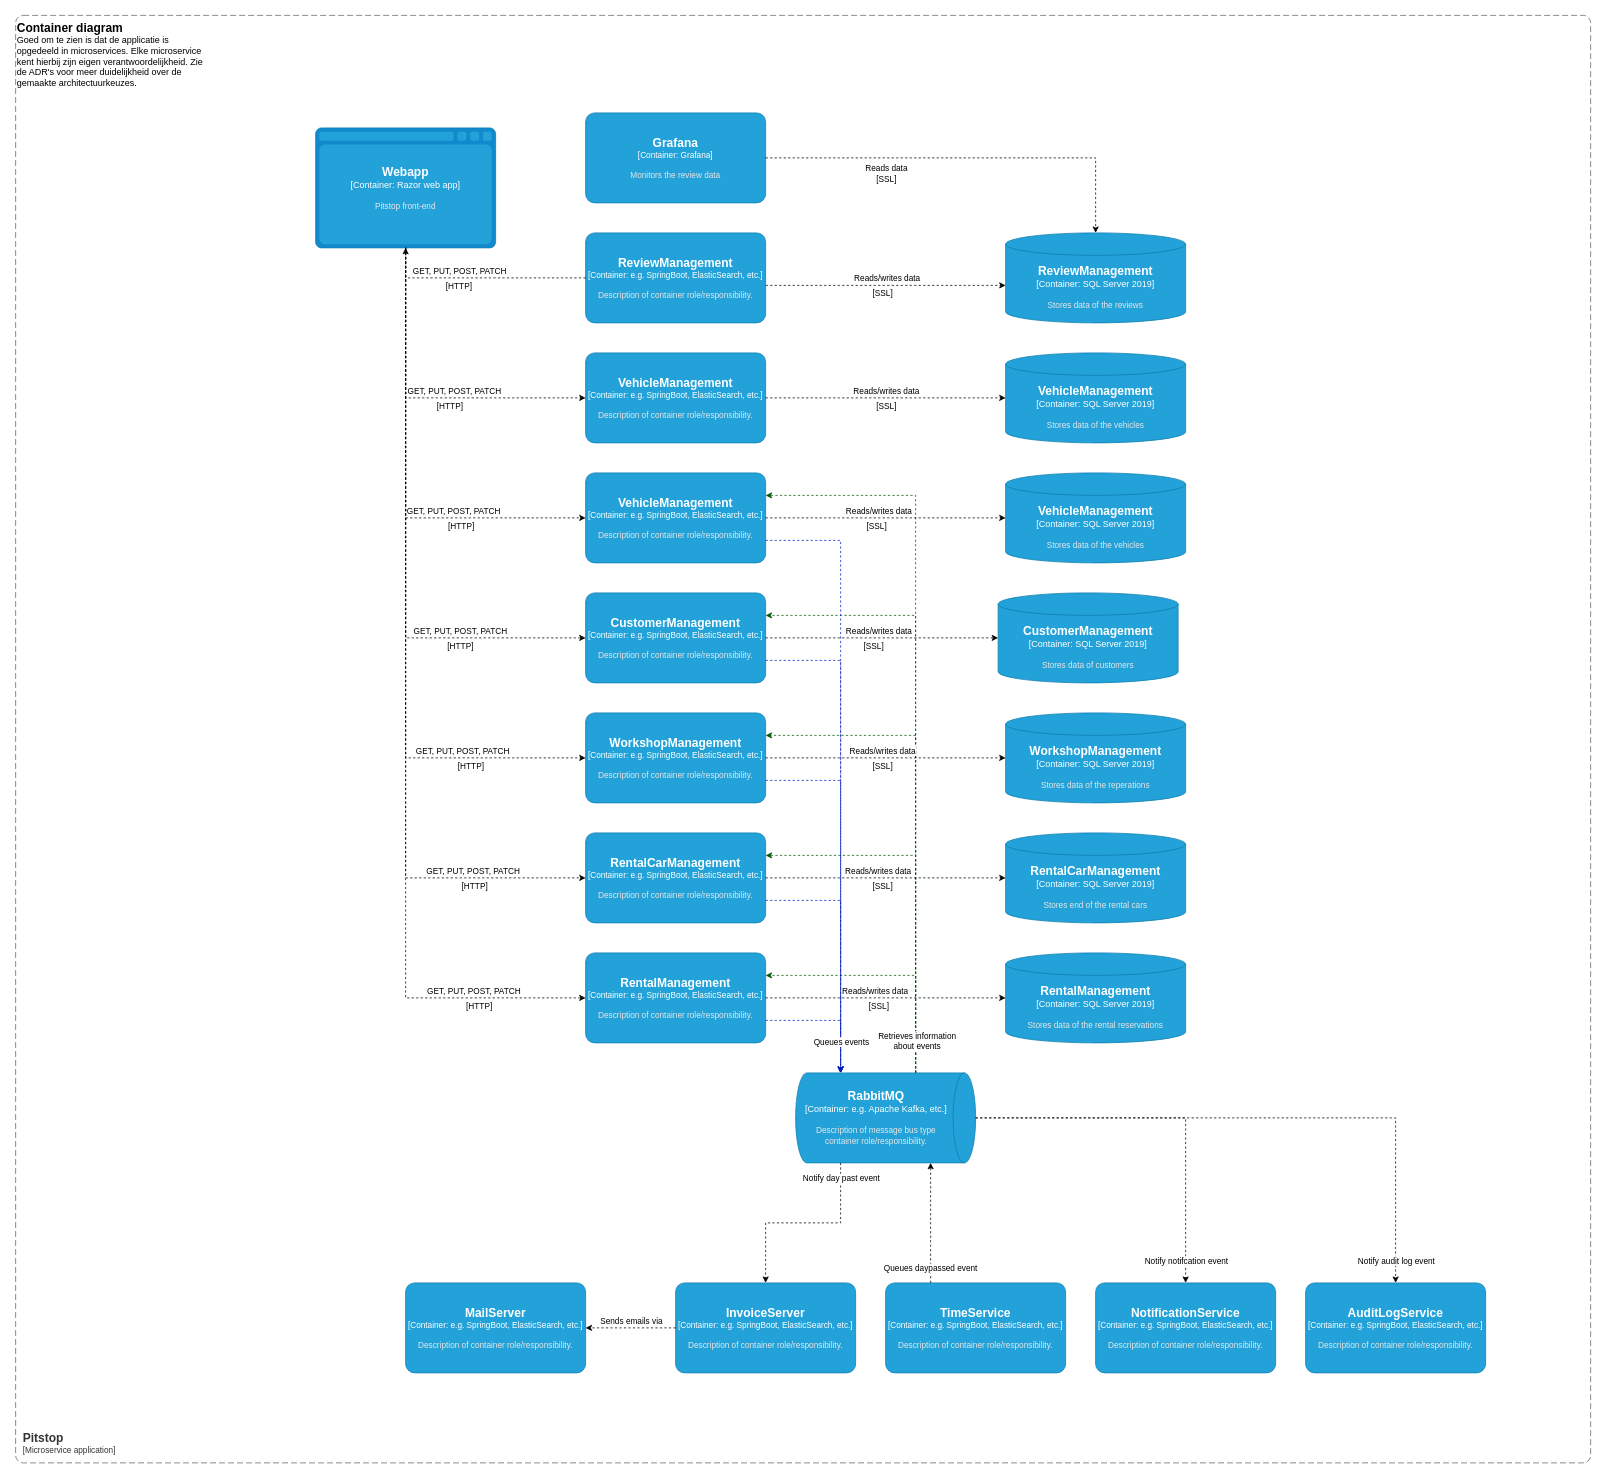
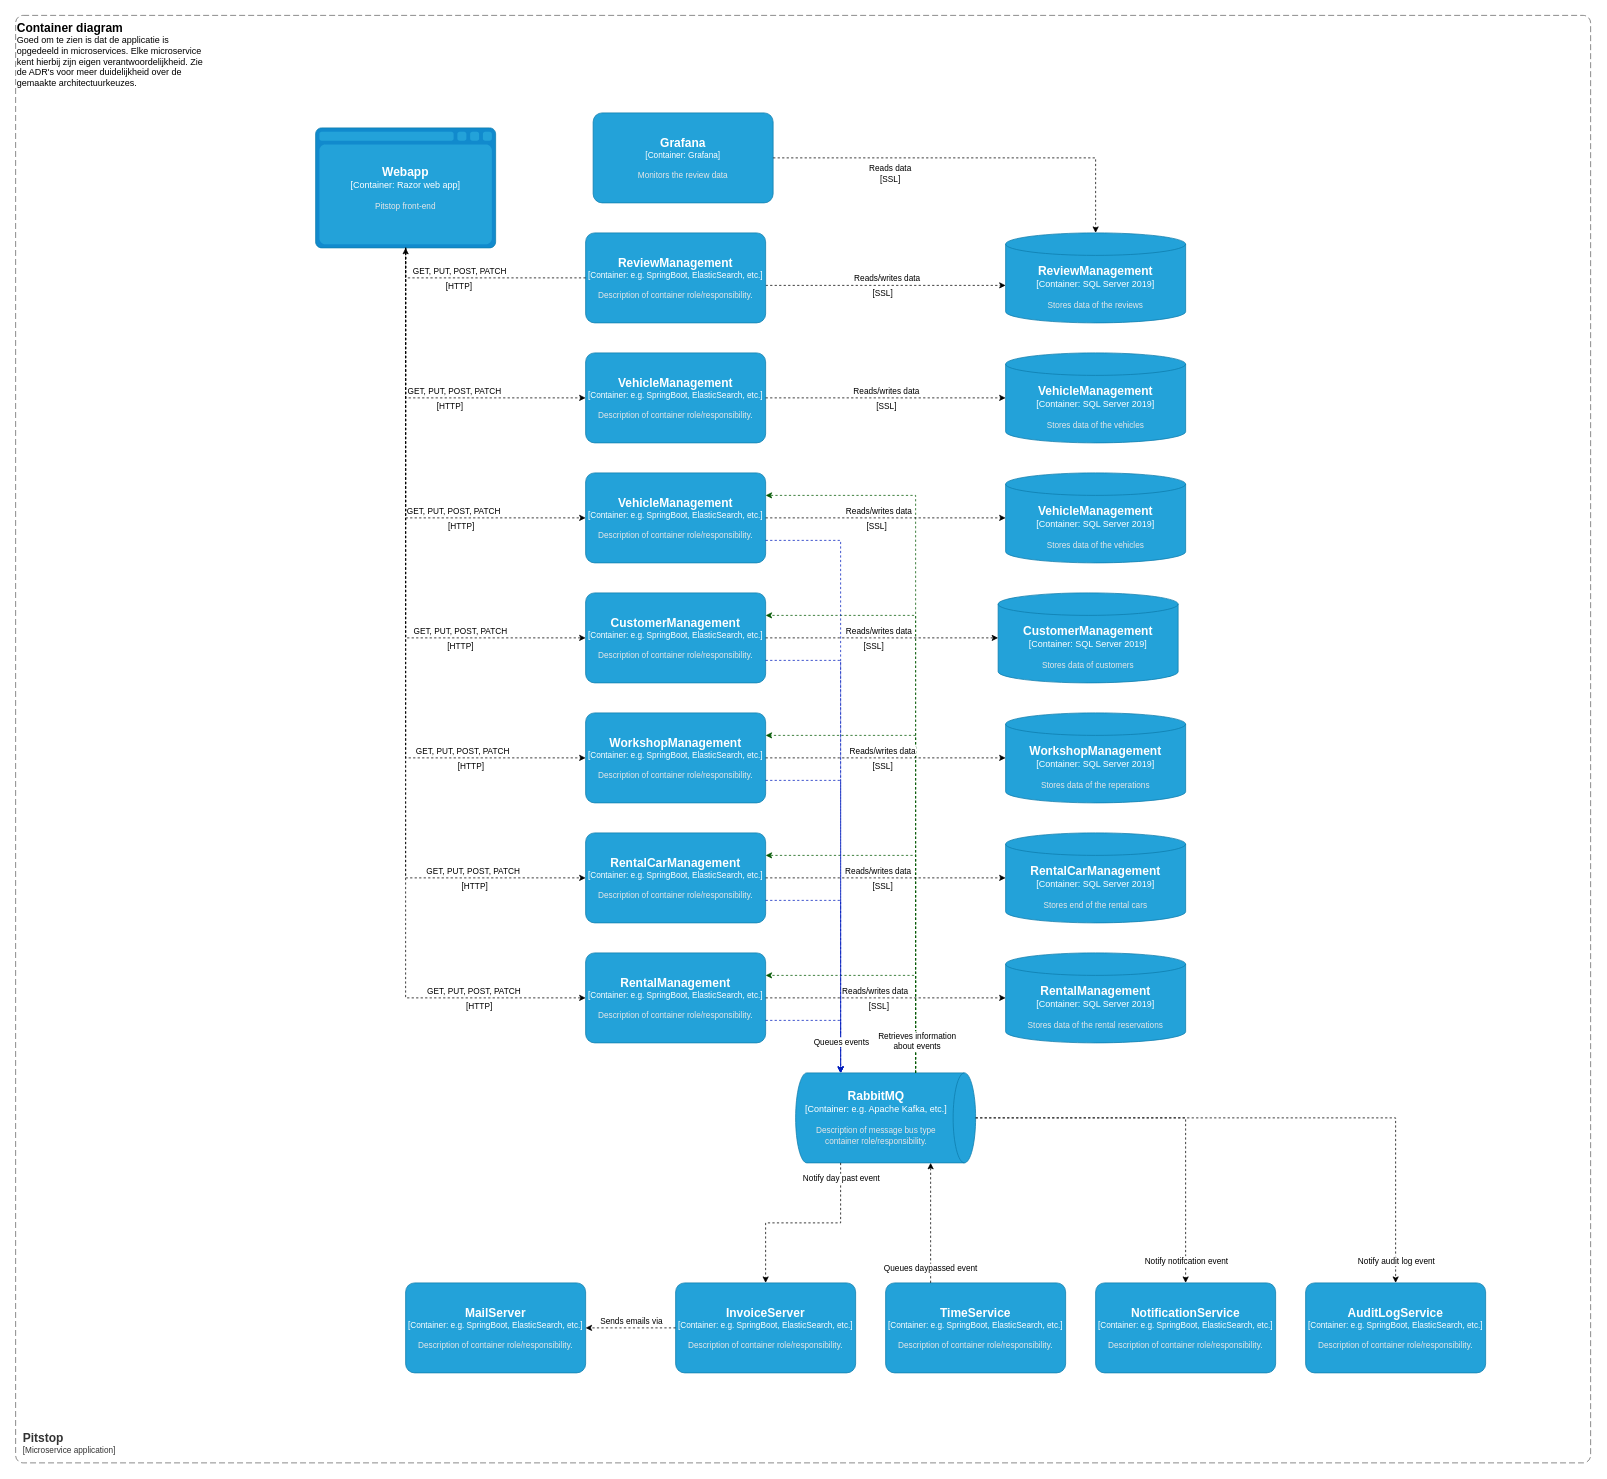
- <mxCell id="89" value="&lt;font style=&quot;font-size: 16px&quot;&gt;&lt;b&gt;Grafana&lt;/b&gt;&lt;/font&gt;&lt;div&gt;[Container: Grafana]&lt;/div&gt;&lt;br&gt;&lt;div&gt;&lt;font style=&quot;font-size: 11px&quot;&gt;&lt;font color=&quot;#E6E6E6&quot;&gt;Monitors the review data&lt;/font&gt;&lt;/div&gt;" style="rounded=1;whiteSpace=wrap;html=1;fontSize=11;labelBackgroundColor=none;fillColor=#23A2D9;fontColor=#ffffff;align=center;arcSize=10;strokeColor=#0E7DAD;metaEdit=1;resizable=0;points=[[0.25,0,0],[0.5,0,0],[0.75,0,0],[1,0.25,0],[1,0.5,0],[1,0.75,0],[0.75,1,0],[0.5,1,0],[0.25,1,0],[0,0.75,0],[0,0.5,0],[0,0.25,0]];" vertex="1" parent="1"><mxGeometry x="780" y="150" width="240" height="120" as="geometry" /></mxCell>
+ <mxCell id="89" value="&lt;font style=&quot;font-size: 16px&quot;&gt;&lt;b&gt;Grafana&lt;/b&gt;&lt;/font&gt;&lt;div&gt;[Container: Grafana]&lt;/div&gt;&lt;br&gt;&lt;div&gt;&lt;font style=&quot;font-size: 11px&quot;&gt;&lt;font color=&quot;#E6E6E6&quot;&gt;Monitors the review data&lt;/font&gt;&lt;/div&gt;" style="rounded=1;whiteSpace=wrap;html=1;fontSize=11;labelBackgroundColor=none;fillColor=#23A2D9;fontColor=#ffffff;align=center;arcSize=10;strokeColor=#0E7DAD;metaEdit=1;resizable=0;points=[[0.25,0,0],[0.5,0,0],[0.75,0,0],[1,0.25,0],[1,0.5,0],[1,0.75,0],[0.75,1,0],[0.5,1,0],[0.25,1,0],[0,0.75,0],[0,0.5,0],[0,0.25,0]];" vertex="1" parent="1"><mxGeometry x="790" y="150" width="240" height="120" as="geometry" /></mxCell>
